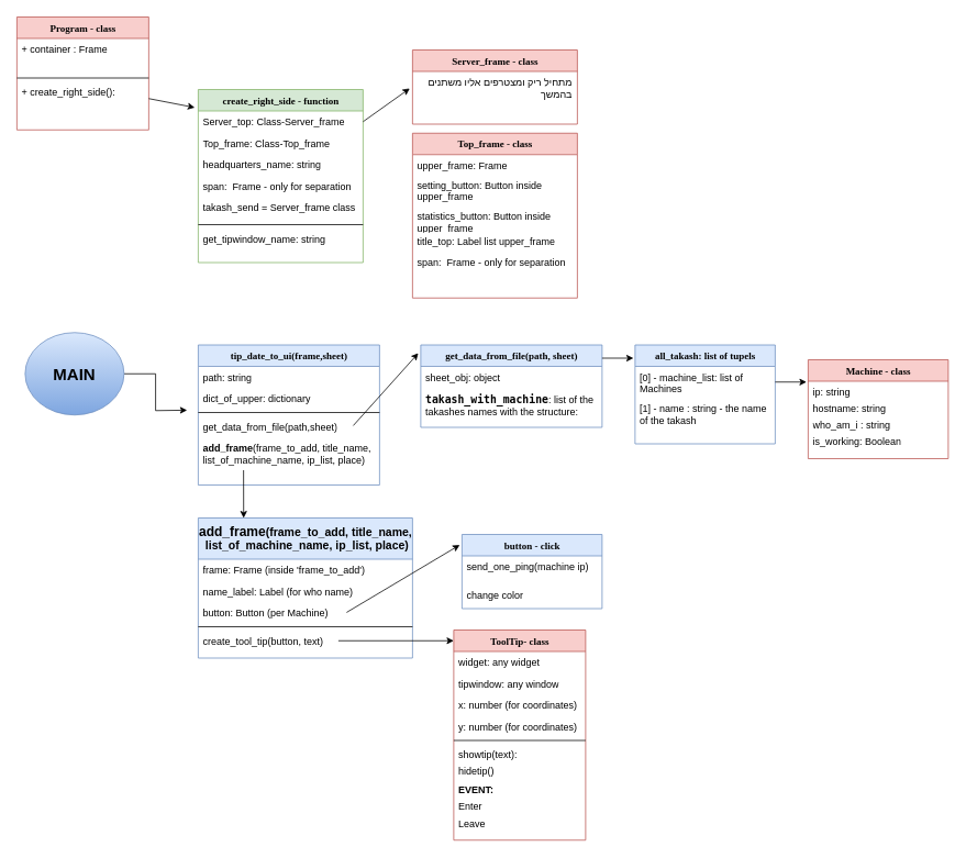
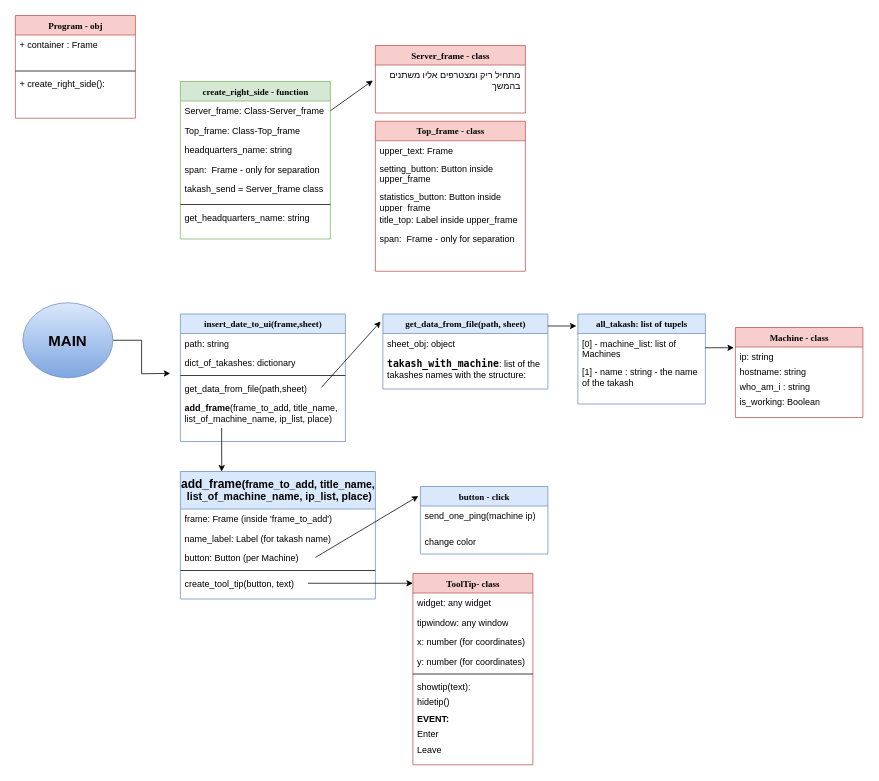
- <mxCell id="2" value="Program - class" style="swimlane;html=1;fontStyle=1;align=center;verticalAlign=top;childLayout=stackLayout;horizontal=1;startSize=26;horizontalStack=0;resizeParent=1;resizeLast=0;collapsible=1;marginBottom=0;swimlaneFillColor=#ffffff;rounded=0;shadow=0;comic=0;labelBackgroundColor=none;strokeWidth=1;fillColor=#f8cecc;fontFamily=Verdana;fontSize=12;strokeColor=#b85450;" parent="1" vertex="1"><mxGeometry x="20" y="20" width="160" height="137" as="geometry" /></mxCell>
+ <mxCell id="2" value="Program - obj" style="swimlane;html=1;fontStyle=1;align=center;verticalAlign=top;childLayout=stackLayout;horizontal=1;startSize=26;horizontalStack=0;resizeParent=1;resizeLast=0;collapsible=1;marginBottom=0;swimlaneFillColor=#ffffff;rounded=0;shadow=0;comic=0;labelBackgroundColor=none;strokeWidth=1;fillColor=#f8cecc;fontFamily=Verdana;fontSize=12;strokeColor=#b85450;" parent="1" vertex="1"><mxGeometry x="20" y="20" width="160" height="137" as="geometry" /></mxCell>
- <mxCell id="14" value="" style="endArrow=classic;html=1;exitX=1;exitY=0.808;exitDx=0;exitDy=0;exitPerimeter=0;entryX=-0.021;entryY=0.104;entryDx=0;entryDy=0;entryPerimeter=0;" edge="1" parent="1" source="5" target="6"><mxGeometry width="50" height="50" relative="1" as="geometry"><mxPoint x="210" y="117" as="sourcePoint" /><mxPoint x="260" y="67" as="targetPoint" /></mxGeometry></mxCell>
- <mxCell id="7" value="Server_top: Class-Server_frame" style="text;html=1;strokeColor=none;fillColor=none;align=left;verticalAlign=top;spacingLeft=4;spacingRight=4;whiteSpace=wrap;overflow=hidden;rotatable=0;points=[[0,0.5],[1,0.5]];portConstraint=eastwest;" vertex="1" parent="6"><mxGeometry y="26" width="200" height="26" as="geometry" /></mxCell>
+ <mxCell id="7" value="Server_frame: Class-Server_frame" style="text;html=1;strokeColor=none;fillColor=none;align=left;verticalAlign=top;spacingLeft=4;spacingRight=4;whiteSpace=wrap;overflow=hidden;rotatable=0;points=[[0,0.5],[1,0.5]];portConstraint=eastwest;" vertex="1" parent="6"><mxGeometry y="26" width="200" height="26" as="geometry" /></mxCell>
- <mxCell id="16" value="upper_frame: Frame" style="text;html=1;strokeColor=none;fillColor=none;align=left;verticalAlign=top;spacingLeft=4;spacingRight=4;whiteSpace=wrap;overflow=hidden;rotatable=0;points=[[0,0.5],[1,0.5]];portConstraint=eastwest;" vertex="1" parent="15"><mxGeometry y="26" width="200" height="24" as="geometry" /></mxCell>
+ <mxCell id="16" value="upper_text: Frame" style="text;html=1;strokeColor=none;fillColor=none;align=left;verticalAlign=top;spacingLeft=4;spacingRight=4;whiteSpace=wrap;overflow=hidden;rotatable=0;points=[[0,0.5],[1,0.5]];portConstraint=eastwest;" vertex="1" parent="15"><mxGeometry y="26" width="200" height="24" as="geometry" /></mxCell>
- <mxCell id="13" value="get_tipwindow_name: string" style="text;html=1;strokeColor=none;fillColor=none;align=left;verticalAlign=top;spacingLeft=4;spacingRight=4;whiteSpace=wrap;overflow=hidden;rotatable=0;points=[[0,0.5],[1,0.5]];portConstraint=eastwest;" vertex="1" parent="6"><mxGeometry y="168" width="200" height="26" as="geometry" /></mxCell>
+ <mxCell id="13" value="get_headquarters_name: string" style="text;html=1;strokeColor=none;fillColor=none;align=left;verticalAlign=top;spacingLeft=4;spacingRight=4;whiteSpace=wrap;overflow=hidden;rotatable=0;points=[[0,0.5],[1,0.5]];portConstraint=eastwest;" vertex="1" parent="6"><mxGeometry y="168" width="200" height="26" as="geometry" /></mxCell>
- <mxCell id="19" value="title_top: Label list upper_frame" style="text;html=1;strokeColor=none;fillColor=none;align=left;verticalAlign=top;spacingLeft=4;spacingRight=4;whiteSpace=wrap;overflow=hidden;rotatable=0;points=[[0,0.5],[1,0.5]];portConstraint=eastwest;" vertex="1" parent="15"><mxGeometry y="118" width="200" height="26" as="geometry" /></mxCell>
+ <mxCell id="19" value="title_top: Label inside upper_frame" style="text;html=1;strokeColor=none;fillColor=none;align=left;verticalAlign=top;spacingLeft=4;spacingRight=4;whiteSpace=wrap;overflow=hidden;rotatable=0;points=[[0,0.5],[1,0.5]];portConstraint=eastwest;" vertex="1" parent="15"><mxGeometry y="118" width="200" height="26" as="geometry" /></mxCell>
- <mxCell id="35" value="tip_date_to_ui(frame,sheet)&lt;br&gt;" style="swimlane;html=1;fontStyle=1;align=center;verticalAlign=top;childLayout=stackLayout;horizontal=1;startSize=26;horizontalStack=0;resizeParent=1;resizeLast=0;collapsible=1;marginBottom=0;swimlaneFillColor=#ffffff;rounded=0;shadow=0;comic=0;labelBackgroundColor=none;strokeWidth=1;fillColor=#dae8fc;fontFamily=Verdana;fontSize=12;strokeColor=#6c8ebf;" vertex="1" parent="1"><mxGeometry x="240" y="418" width="220" height="170" as="geometry"><mxRectangle x="310" y="490" width="250" height="26" as="alternateBounds" /></mxGeometry></mxCell>
+ <mxCell id="35" value="insert_date_to_ui(frame,sheet)&lt;br&gt;" style="swimlane;html=1;fontStyle=1;align=center;verticalAlign=top;childLayout=stackLayout;horizontal=1;startSize=26;horizontalStack=0;resizeParent=1;resizeLast=0;collapsible=1;marginBottom=0;swimlaneFillColor=#ffffff;rounded=0;shadow=0;comic=0;labelBackgroundColor=none;strokeWidth=1;fillColor=#dae8fc;fontFamily=Verdana;fontSize=12;strokeColor=#6c8ebf;" vertex="1" parent="1"><mxGeometry x="240" y="418" width="220" height="170" as="geometry"><mxRectangle x="310" y="490" width="250" height="26" as="alternateBounds" /></mxGeometry></mxCell>
- <mxCell id="37" value="dict_of_upper: dictionary" style="text;html=1;strokeColor=none;fillColor=none;align=left;verticalAlign=top;spacingLeft=4;spacingRight=4;whiteSpace=wrap;overflow=hidden;rotatable=0;points=[[0,0.5],[1,0.5]];portConstraint=eastwest;" vertex="1" parent="35"><mxGeometry y="52" width="220" height="26" as="geometry" /></mxCell>
+ <mxCell id="37" value="dict_of_takashes: dictionary" style="text;html=1;strokeColor=none;fillColor=none;align=left;verticalAlign=top;spacingLeft=4;spacingRight=4;whiteSpace=wrap;overflow=hidden;rotatable=0;points=[[0,0.5],[1,0.5]];portConstraint=eastwest;" vertex="1" parent="35"><mxGeometry y="52" width="220" height="26" as="geometry" /></mxCell>
- <mxCell id="56" value="name_label: Label (for who name)" style="text;html=1;strokeColor=none;fillColor=none;align=left;verticalAlign=top;spacingLeft=4;spacingRight=4;whiteSpace=wrap;overflow=hidden;rotatable=0;points=[[0,0.5],[1,0.5]];portConstraint=eastwest;" vertex="1" parent="54"><mxGeometry y="76" width="260" height="26" as="geometry" /></mxCell>
+ <mxCell id="56" value="name_label: Label (for takash name)" style="text;html=1;strokeColor=none;fillColor=none;align=left;verticalAlign=top;spacingLeft=4;spacingRight=4;whiteSpace=wrap;overflow=hidden;rotatable=0;points=[[0,0.5],[1,0.5]];portConstraint=eastwest;" vertex="1" parent="54"><mxGeometry y="76" width="260" height="26" as="geometry" /></mxCell>
